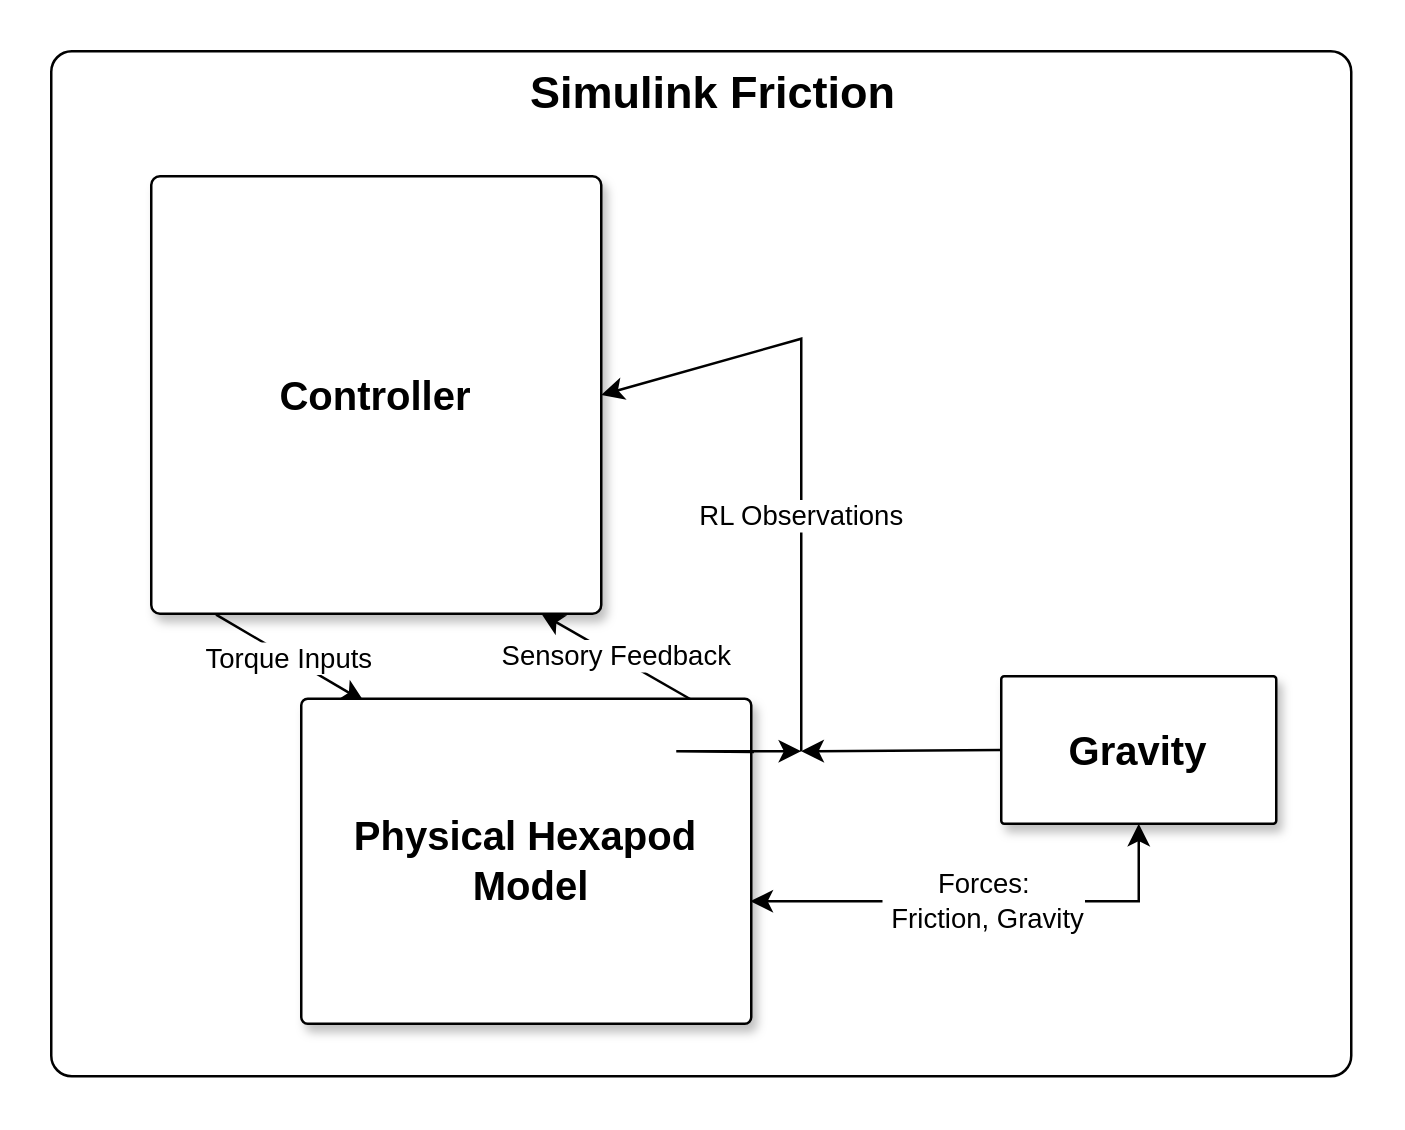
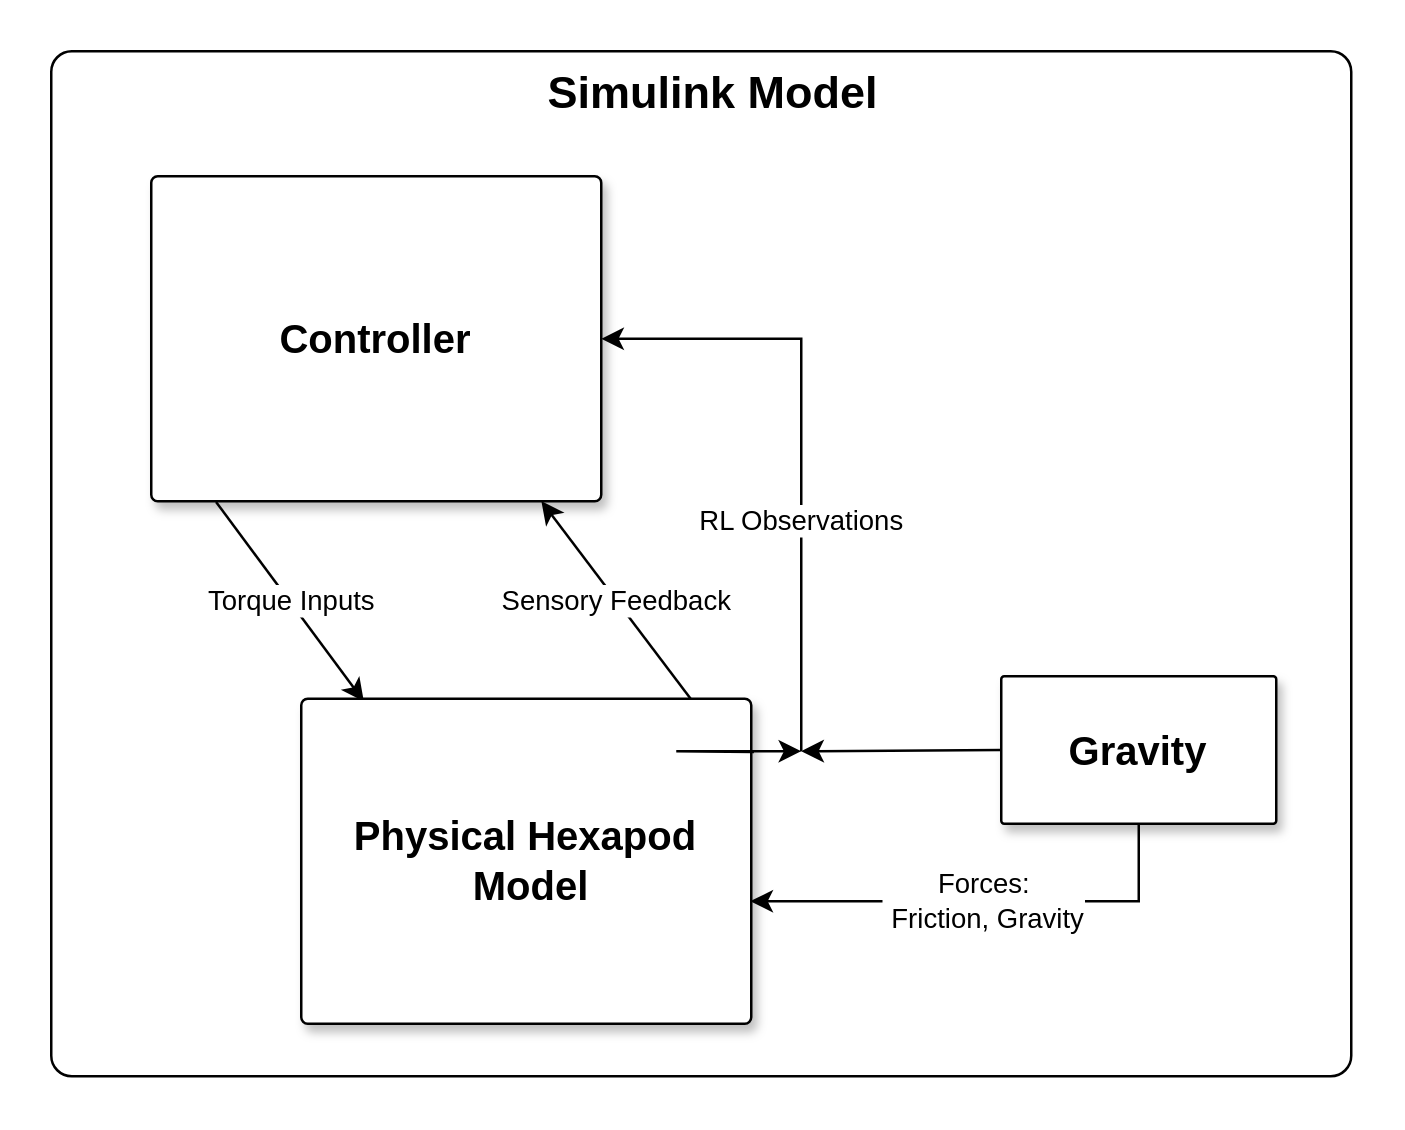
- <mxCell id="2" value="&lt;font style=&quot;font-size: 18px;&quot;&gt;&amp;nbsp; Simulink Friction&lt;/font&gt;" style="rounded=1;whiteSpace=wrap;html=1;align=center;verticalAlign=top;arcSize=2;fontStyle=1;labelBackgroundColor=none;" vertex="1" parent="1"><mxGeometry x="20" y="20" width="520" height="410" as="geometry" /></mxCell>
+ <mxCell id="2" value="&lt;font style=&quot;font-size: 18px;&quot;&gt;&amp;nbsp; Simulink Model&lt;/font&gt;" style="rounded=1;whiteSpace=wrap;html=1;align=center;verticalAlign=top;arcSize=2;fontStyle=1;labelBackgroundColor=none;" vertex="1" parent="1"><mxGeometry x="20" y="20" width="520" height="410" as="geometry" /></mxCell>
- <mxCell id="4" value="Controller&lt;br style=&quot;font-size: 16px;&quot;&gt;" style="rounded=1;whiteSpace=wrap;html=1;align=center;verticalAlign=middle;arcSize=2;fontStyle=1;shadow=1;fontSize=16;" vertex="1" parent="1"><mxGeometry x="60" y="70" width="180" height="175" as="geometry" /></mxCell>
+ <mxCell id="4" value="Controller&lt;br style=&quot;font-size: 16px;&quot;&gt;" style="rounded=1;whiteSpace=wrap;html=1;align=center;verticalAlign=middle;arcSize=2;fontStyle=1;shadow=1;fontSize=16;" vertex="1" parent="1"><mxGeometry x="60" y="70" width="180" height="130" as="geometry" /></mxCell>
- <mxCell id="5" value="Forces:&lt;br&gt;&amp;nbsp;Friction, Gravity" style="endArrow=classic;startArrow=classic;html=1;rounded=0;exitX=0.998;exitY=0.623;exitDx=0;exitDy=0;entryX=0.5;entryY=1;entryDx=0;entryDy=0;verticalAlign=middle;align=center;exitPerimeter=0;" edge="1" parent="1" source="8" target="3"><mxGeometry x="-0.003" width="50" height="50" relative="1" as="geometry"><mxPoint x="200" y="360" as="sourcePoint" /><mxPoint x="270" y="320" as="targetPoint" /><Array as="points"><mxPoint x="325" y="360" /><mxPoint x="455" y="360" /></Array><mxPoint as="offset" /></mxGeometry></mxCell>
+ <mxCell id="5" value="Forces:&lt;br&gt;&amp;nbsp;Friction, Gravity" style="endArrow=none;startArrow=classic;html=1;rounded=0;exitX=0.998;exitY=0.623;exitDx=0;exitDy=0;entryX=0.5;entryY=1;entryDx=0;entryDy=0;verticalAlign=middle;align=center;exitPerimeter=0;" edge="1" parent="1" source="8" target="3"><mxGeometry x="-0.003" width="50" height="50" relative="1" as="geometry"><mxPoint x="200" y="360" as="sourcePoint" /><mxPoint x="270" y="320" as="targetPoint" /><Array as="points"><mxPoint x="325" y="360" /><mxPoint x="455" y="360" /></Array><mxPoint as="offset" /></mxGeometry></mxCell>
